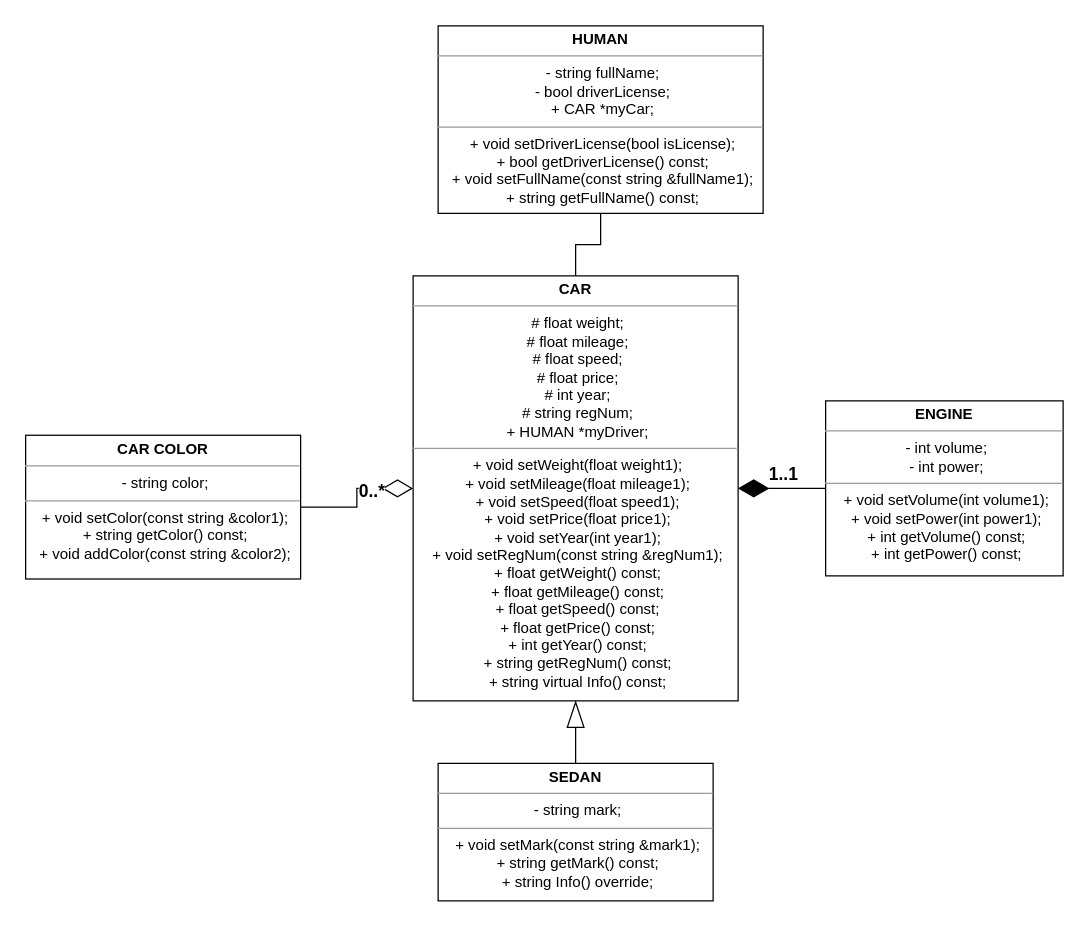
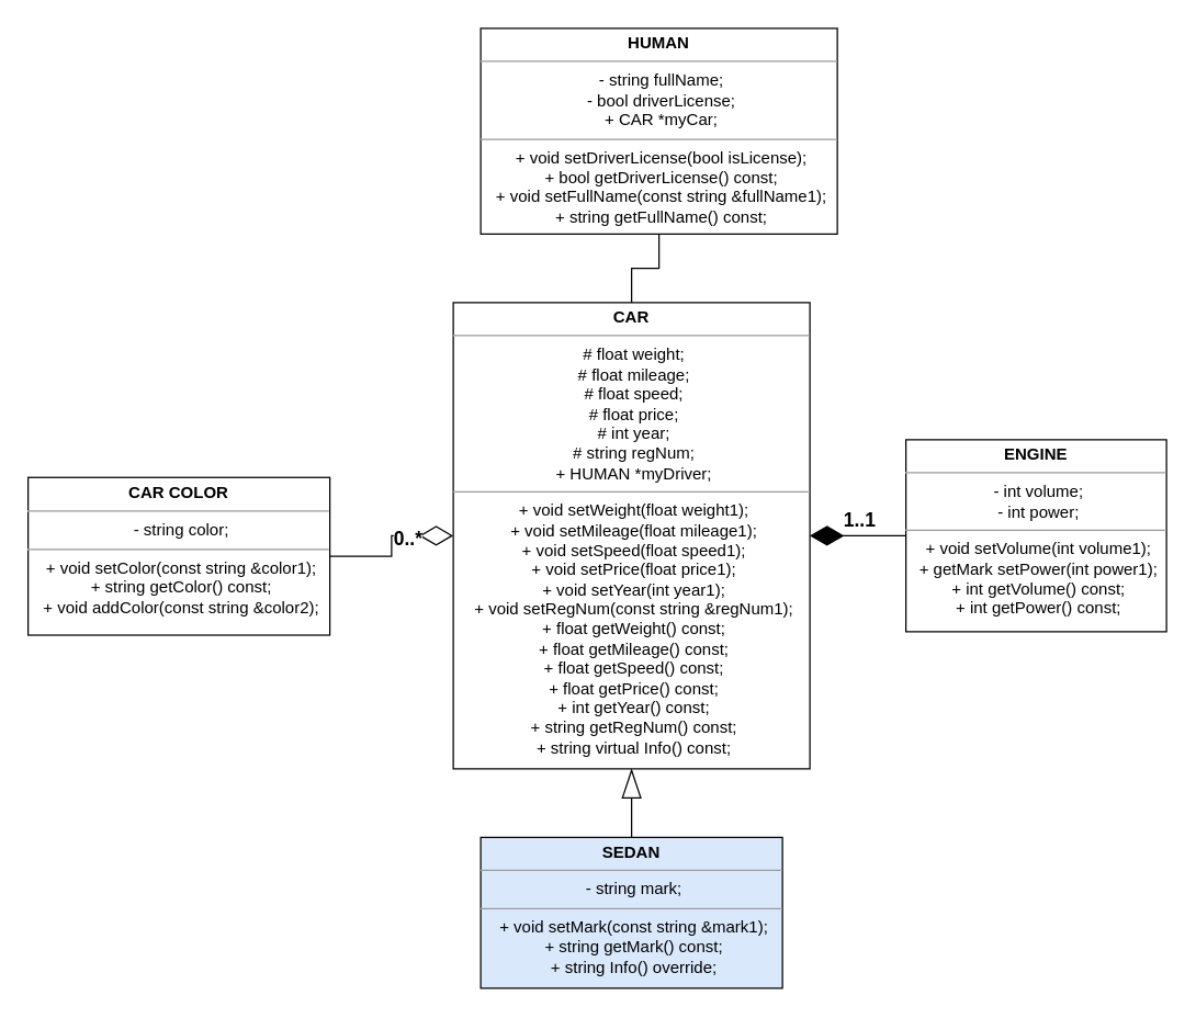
- <mxCell id="3" value="&lt;p style=&quot;margin: 4px 0px 0px&quot;&gt;&lt;b&gt;ENGINE&lt;/b&gt;&lt;/p&gt;&lt;hr size=&quot;1&quot;&gt;&lt;p style=&quot;margin: 0px ; margin-left: 4px&quot;&gt;- int volume;&lt;/p&gt;&lt;p style=&quot;margin: 0px ; margin-left: 4px&quot;&gt;- int power;&lt;/p&gt;&lt;hr size=&quot;1&quot;&gt;&lt;p style=&quot;margin: 0px ; margin-left: 4px&quot;&gt;+ void setVolume(int volume1);&lt;/p&gt;&lt;p style=&quot;margin: 0px ; margin-left: 4px&quot;&gt;+ void setPower(int power1);&lt;/p&gt;&lt;p style=&quot;margin: 0px ; margin-left: 4px&quot;&gt;+ int getVolume() const;&lt;/p&gt;&lt;p style=&quot;margin: 0px ; margin-left: 4px&quot;&gt;+ int getPower() const;&lt;/p&gt;" style="verticalAlign=top;align=center;overflow=fill;fontSize=12;fontFamily=Helvetica;html=1;" parent="1" vertex="1"><mxGeometry x="660" y="320" width="190" height="140" as="geometry" /></mxCell>
+ <mxCell id="3" value="&lt;p style=&quot;margin: 4px 0px 0px&quot;&gt;&lt;b&gt;ENGINE&lt;/b&gt;&lt;/p&gt;&lt;hr size=&quot;1&quot;&gt;&lt;p style=&quot;margin: 0px ; margin-left: 4px&quot;&gt;- int volume;&lt;/p&gt;&lt;p style=&quot;margin: 0px ; margin-left: 4px&quot;&gt;- int power;&lt;/p&gt;&lt;hr size=&quot;1&quot;&gt;&lt;p style=&quot;margin: 0px ; margin-left: 4px&quot;&gt;+ void setVolume(int volume1);&lt;/p&gt;&lt;p style=&quot;margin: 0px ; margin-left: 4px&quot;&gt;+ getMark setPower(int power1);&lt;/p&gt;&lt;p style=&quot;margin: 0px ; margin-left: 4px&quot;&gt;+ int getVolume() const;&lt;/p&gt;&lt;p style=&quot;margin: 0px ; margin-left: 4px&quot;&gt;+ int getPower() const;&lt;/p&gt;" style="verticalAlign=top;align=center;overflow=fill;fontSize=12;fontFamily=Helvetica;html=1;" parent="1" vertex="1"><mxGeometry x="660" y="320" width="190" height="140" as="geometry" /></mxCell>
- <mxCell id="8" value="&lt;p style=&quot;margin: 4px 0px 0px&quot;&gt;&lt;b&gt;SEDAN&lt;/b&gt;&lt;br&gt;&lt;/p&gt;&lt;hr size=&quot;1&quot;&gt;&lt;p style=&quot;margin: 0px ; margin-left: 4px&quot;&gt;- string mark;&lt;/p&gt;&lt;hr size=&quot;1&quot;&gt;&lt;p style=&quot;margin: 0px ; margin-left: 4px&quot;&gt;+ void setMark(const string &amp;amp;mark1);&lt;/p&gt;&lt;p style=&quot;margin: 0px ; margin-left: 4px&quot;&gt;+ string getMark() const;&lt;/p&gt;&lt;p style=&quot;margin: 0px ; margin-left: 4px&quot;&gt;+ string Info() override;&lt;br&gt;&lt;/p&gt;" style="verticalAlign=top;align=center;overflow=fill;fontSize=12;fontFamily=Helvetica;html=1;" parent="1" vertex="1"><mxGeometry x="350" y="610" width="220" height="110" as="geometry" /></mxCell>
+ <mxCell id="8" value="&lt;p style=&quot;margin: 4px 0px 0px&quot;&gt;&lt;b&gt;SEDAN&lt;/b&gt;&lt;br&gt;&lt;/p&gt;&lt;hr size=&quot;1&quot;&gt;&lt;p style=&quot;margin: 0px ; margin-left: 4px&quot;&gt;- string mark;&lt;/p&gt;&lt;hr size=&quot;1&quot;&gt;&lt;p style=&quot;margin: 0px ; margin-left: 4px&quot;&gt;+ void setMark(const string &amp;amp;mark1);&lt;/p&gt;&lt;p style=&quot;margin: 0px ; margin-left: 4px&quot;&gt;+ string getMark() const;&lt;/p&gt;&lt;p style=&quot;margin: 0px ; margin-left: 4px&quot;&gt;+ string Info() override;&lt;br&gt;&lt;/p&gt;" style="verticalAlign=top;align=center;overflow=fill;fontSize=12;fontFamily=Helvetica;html=1;fillColor=#dae8fc;" parent="1" vertex="1"><mxGeometry x="350" y="610" width="220" height="110" as="geometry" /></mxCell>
